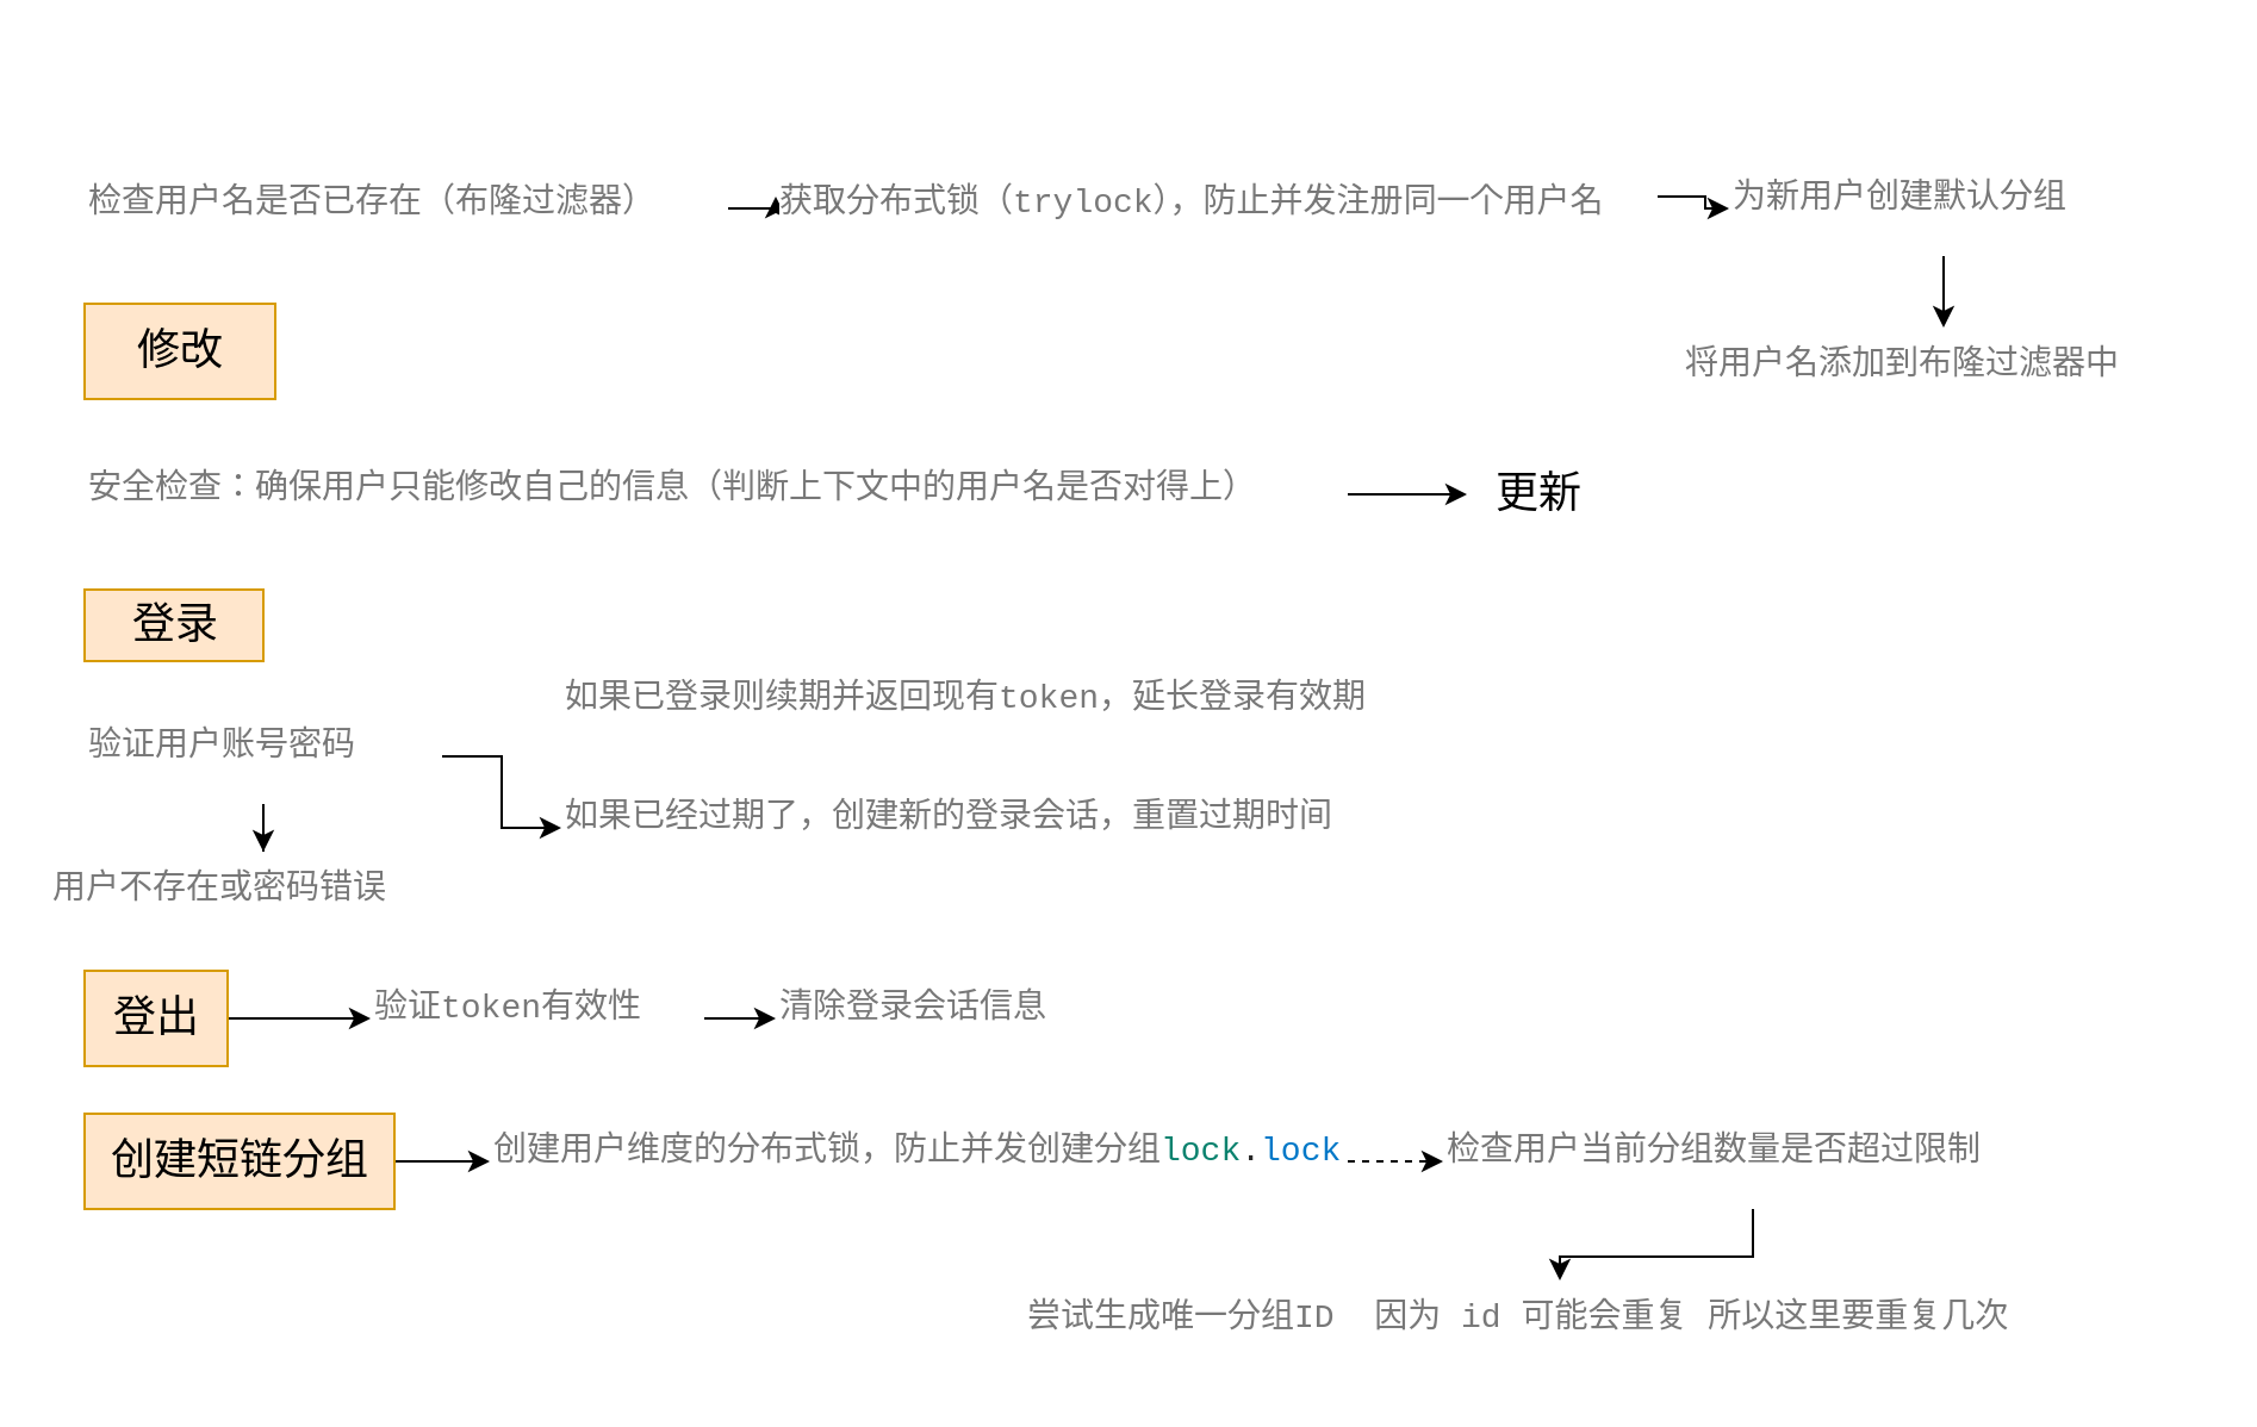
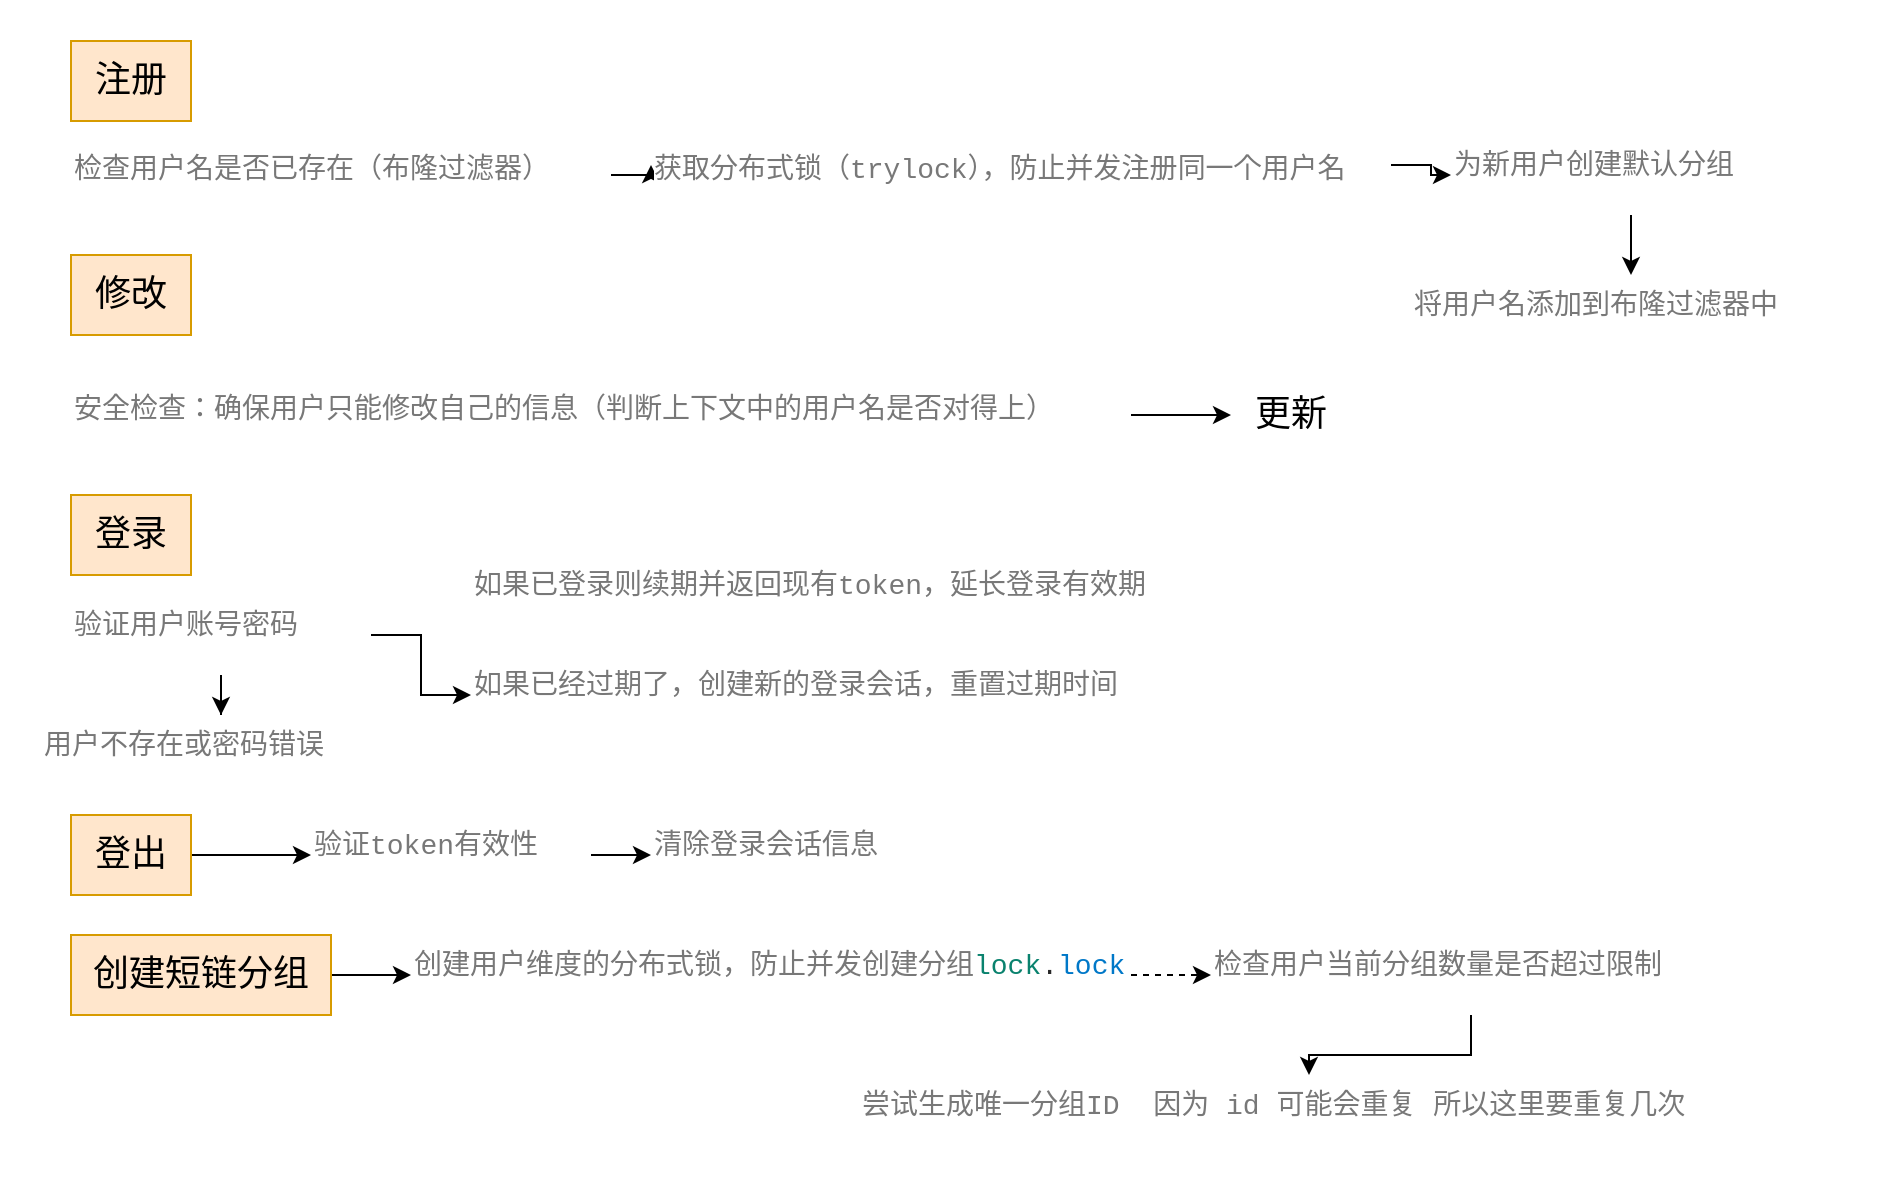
+ <mxCell id="2" value="注册" style="text;html=1;align=center;verticalAlign=middle;resizable=0;points=[];autosize=1;strokeColor=#d79b00;fillColor=#ffe6cc;fontSize=18;" vertex="1" parent="1"><mxGeometry x="35" y="20" width="60" height="40" as="geometry" /></mxCell>
- <mxCell id="10" value="修改" style="text;html=1;align=center;verticalAlign=middle;resizable=0;points=[];autosize=1;strokeColor=#d79b00;fillColor=#ffe6cc;fontSize=18;" vertex="1" parent="1"><mxGeometry x="35" y="127" width="80" height="40" as="geometry" /></mxCell>
+ <mxCell id="10" value="修改" style="text;html=1;align=center;verticalAlign=middle;resizable=0;points=[];autosize=1;strokeColor=#d79b00;fillColor=#ffe6cc;fontSize=18;" vertex="1" parent="1"><mxGeometry x="35" y="127" width="60" height="40" as="geometry" /></mxCell>
- <mxCell id="14" value="登录" style="text;html=1;align=center;verticalAlign=middle;resizable=0;points=[];autosize=1;strokeColor=#d79b00;fillColor=#ffe6cc;fontSize=18;" vertex="1" parent="1"><mxGeometry x="35" y="247" width="75" height="30" as="geometry" /></mxCell>
+ <mxCell id="14" value="登录" style="text;html=1;align=center;verticalAlign=middle;resizable=0;points=[];autosize=1;strokeColor=#d79b00;fillColor=#ffe6cc;fontSize=18;" vertex="1" parent="1"><mxGeometry x="35" y="247" width="60" height="40" as="geometry" /></mxCell>
